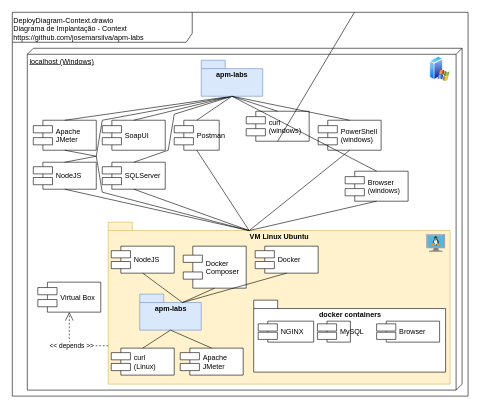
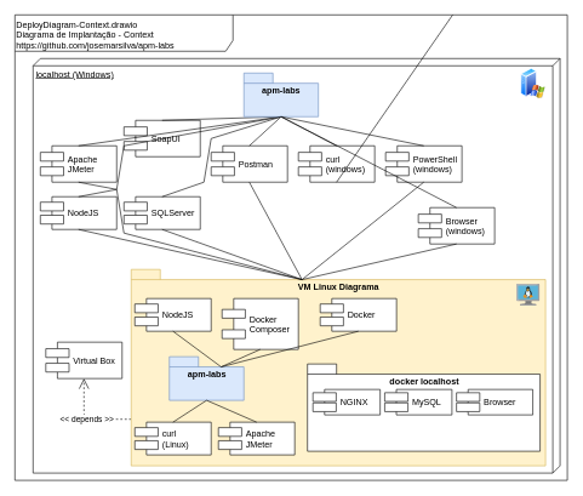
- <mxCell id="20" value="curl&#10;(windows)" style="shape=component;align=left;spacingLeft=36;" parent="1" vertex="1"><mxGeometry x="410" y="185" width="105" height="50" as="geometry" /></mxCell>
+ <mxCell id="20" value="curl&#10;(windows)" style="shape=component;align=left;spacingLeft=36;" parent="1" vertex="1"><mxGeometry x="410" y="200" width="105" height="50" as="geometry" /></mxCell>
- <mxCell id="15" value="SoapUI" style="shape=component;align=left;spacingLeft=36;" parent="1" vertex="1"><mxGeometry x="170" y="200" width="105" height="50" as="geometry" /></mxCell>
+ <mxCell id="15" value="SoapUI" style="shape=component;align=left;spacingLeft=36;" parent="1" vertex="1"><mxGeometry x="170" y="165" width="105" height="50" as="geometry" /></mxCell>
- <mxCell id="23" value="Postman" style="shape=component;align=left;spacingLeft=36;" parent="1" vertex="1"><mxGeometry x="290" y="200" width="75" height="50" as="geometry" /></mxCell>
+ <mxCell id="23" value="Postman" style="shape=component;align=left;spacingLeft=36;" parent="1" vertex="1"><mxGeometry x="290" y="200" width="105" height="50" as="geometry" /></mxCell>
- <mxCell id="6" value="VM Linux Ubuntu" style="shape=folder;fontStyle=1;spacingTop=10;tabWidth=40;tabHeight=14;tabPosition=left;html=1;verticalAlign=top;fillColor=#fff2cc;strokeColor=#d6b656;" parent="1" vertex="1"><mxGeometry x="180" y="370" width="570" height="270" as="geometry" /></mxCell>
+ <mxCell id="6" value="VM Linux Diagrama" style="shape=folder;fontStyle=1;spacingTop=10;tabWidth=40;tabHeight=14;tabPosition=left;html=1;verticalAlign=top;fillColor=#fff2cc;strokeColor=#d6b656;" parent="1" vertex="1"><mxGeometry x="180" y="370" width="570" height="270" as="geometry" /></mxCell>
- <mxCell id="9" value="Docker" style="shape=component;align=left;spacingLeft=36;" parent="1" vertex="1"><mxGeometry x="425" y="410" width="105" height="45" as="geometry" /></mxCell>
+ <mxCell id="9" value="Docker" style="shape=component;align=left;spacingLeft=36;" parent="1" vertex="1"><mxGeometry x="440" y="410" width="105" height="45" as="geometry" /></mxCell>
- <mxCell id="44" value="docker containers" style="shape=folder;fontStyle=1;spacingTop=10;tabWidth=40;tabHeight=14;tabPosition=left;html=1;verticalAlign=top;" vertex="1" parent="1"><mxGeometry x="422.5" y="500" width="320" height="120" as="geometry" /></mxCell>
+ <mxCell id="44" value="docker localhost" style="shape=folder;fontStyle=1;spacingTop=10;tabWidth=40;tabHeight=14;tabPosition=left;html=1;verticalAlign=top;" vertex="1" parent="1"><mxGeometry x="422.5" y="500" width="320" height="120" as="geometry" /></mxCell>
- <mxCell id="47" value="MySQL" style="shape=component;align=left;spacingLeft=36;" vertex="1" parent="1"><mxGeometry x="528.75" y="535" width="55" height="35" as="geometry" /></mxCell>
+ <mxCell id="47" value="MySQL" style="shape=component;align=left;spacingLeft=36;" vertex="1" parent="1"><mxGeometry x="528.75" y="535" width="92.5" height="35" as="geometry" /></mxCell>
